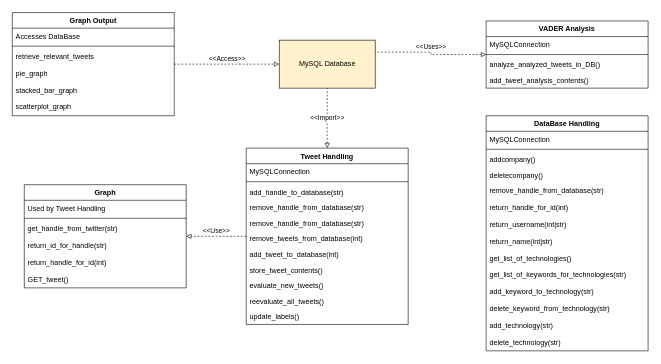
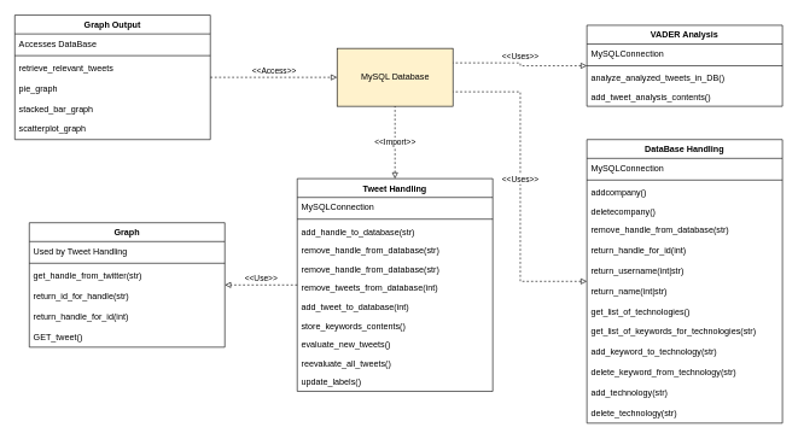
+ <mxCell id="4" value="&amp;lt;&amp;lt;Uses&amp;gt;&amp;gt;" style="endArrow=none;dashed=1;html=1;rounded=0;strokeWidth=1;edgeStyle=elbowEdgeStyle;startArrow=block;startFill=0;endFill=0;labelPosition=center;verticalLabelPosition=top;align=center;verticalAlign=bottom;strokeColor=default;entryX=1;entryY=0.75;entryDx=0;entryDy=0;" parent="1" source="36" target="52" edge="1"><mxGeometry width="50" height="50" relative="1" as="geometry"><mxPoint x="980" y="436" as="sourcePoint" /><mxPoint x="660" y="166" as="targetPoint" /></mxGeometry></mxCell>
- <mxCell id="27" value="store_tweet_contents()" style="text;strokeColor=none;fillColor=none;align=left;verticalAlign=top;spacingLeft=4;spacingRight=4;overflow=hidden;rotatable=0;points=[[0,0.5],[1,0.5]];portConstraint=eastwest;" parent="19" vertex="1"><mxGeometry y="190" width="270" height="26" as="geometry" /></mxCell>
+ <mxCell id="27" value="store_keywords_contents()" style="text;strokeColor=none;fillColor=none;align=left;verticalAlign=top;spacingLeft=4;spacingRight=4;overflow=hidden;rotatable=0;points=[[0,0.5],[1,0.5]];portConstraint=eastwest;" parent="19" vertex="1"><mxGeometry y="190" width="270" height="26" as="geometry" /></mxCell>
